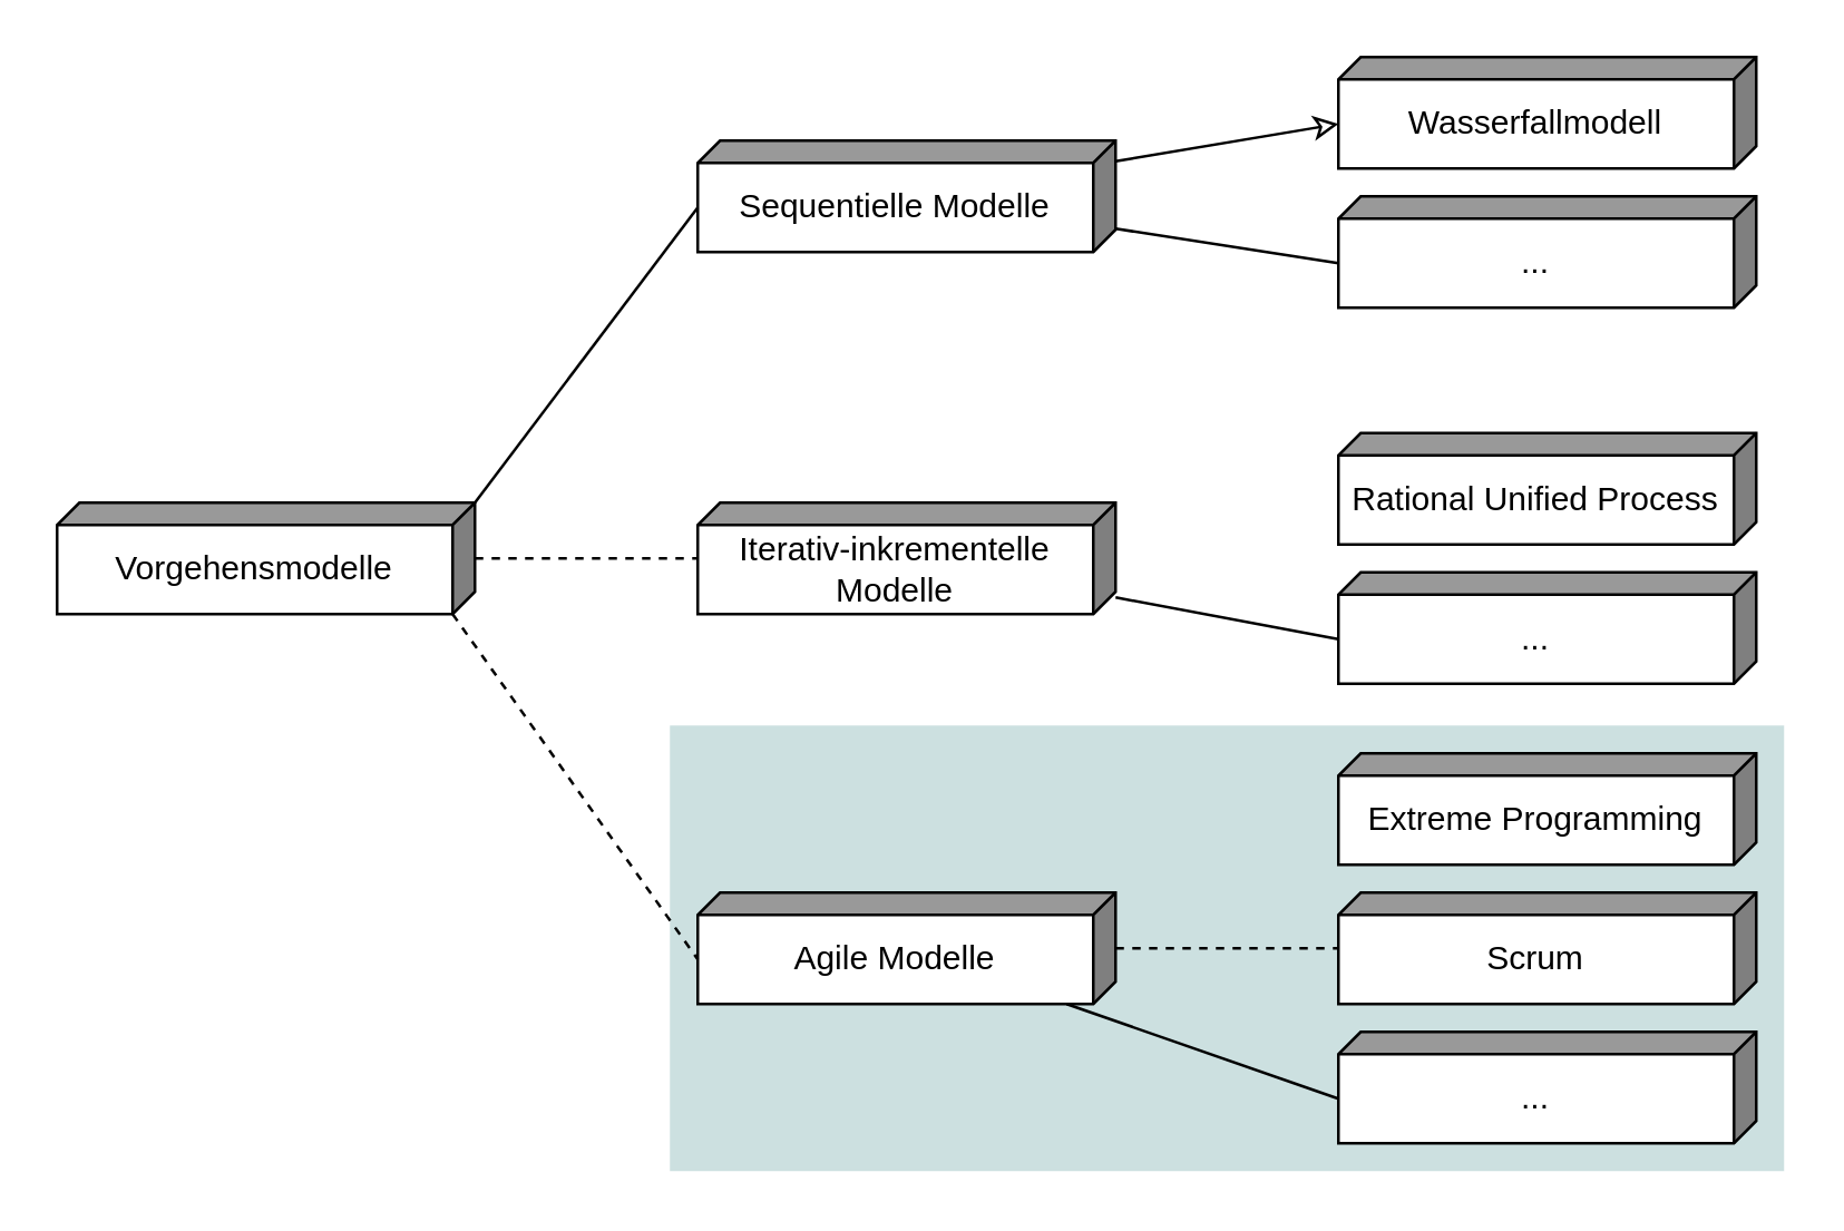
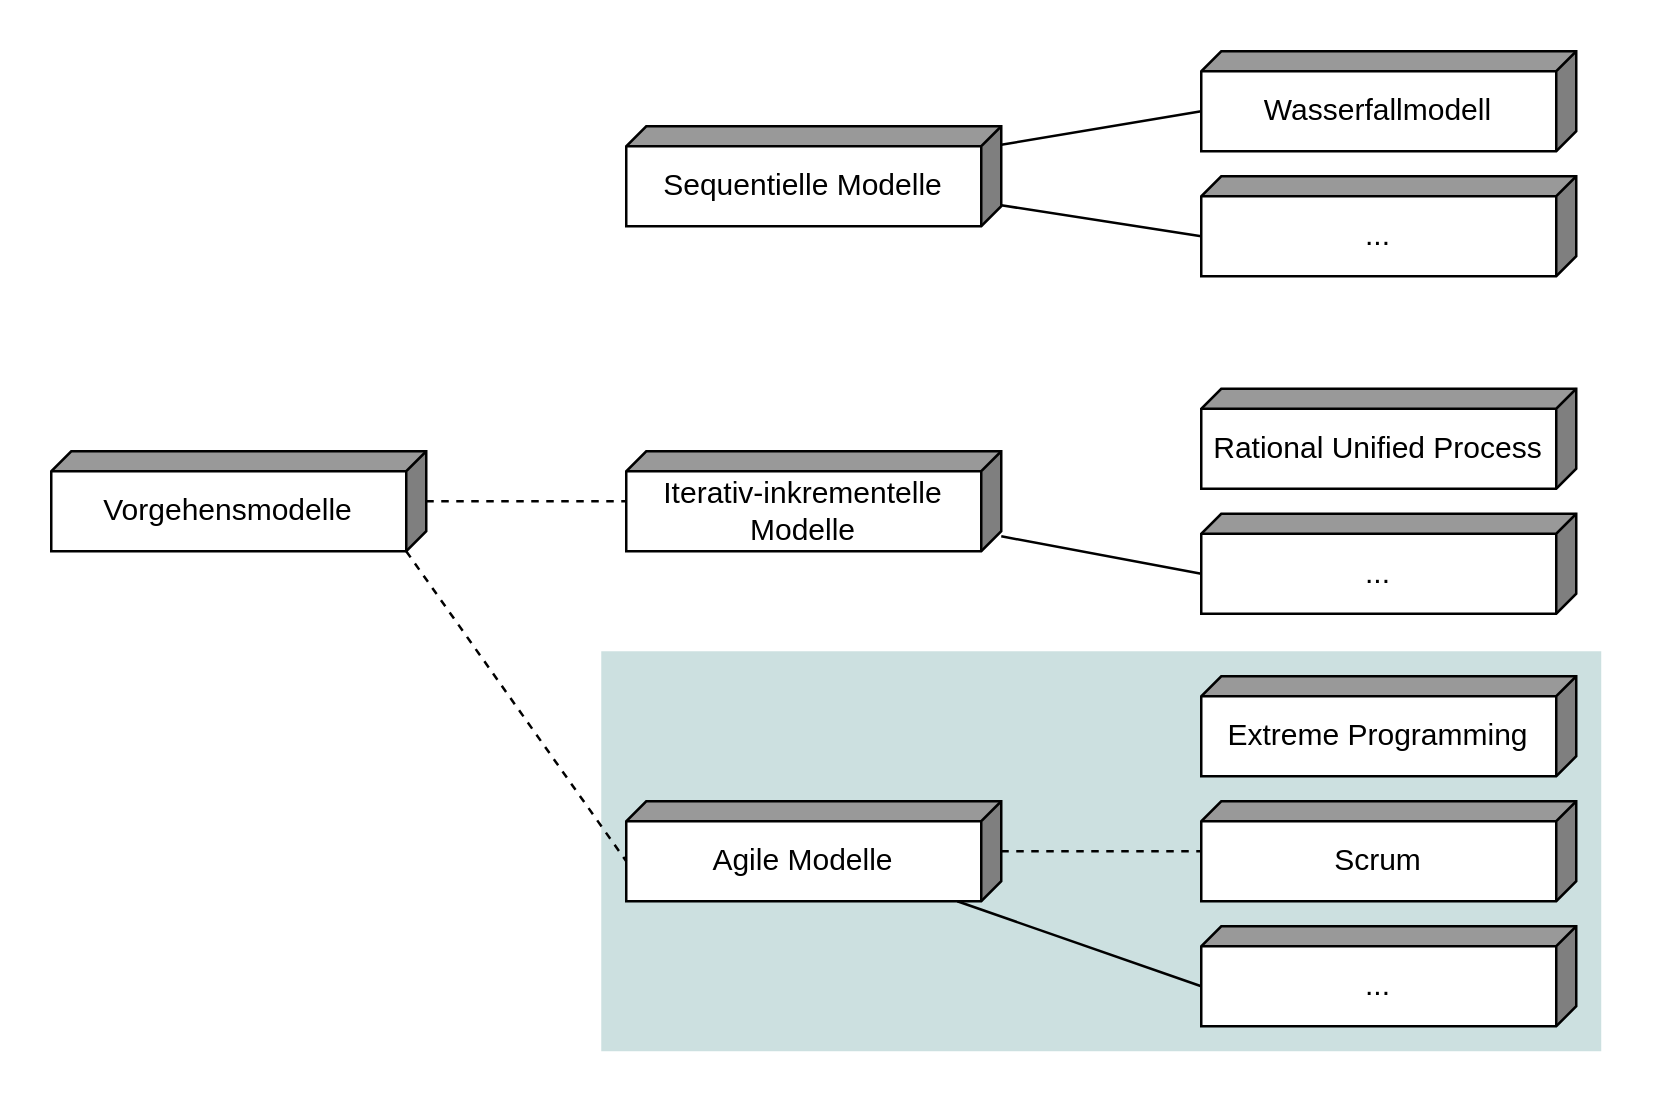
- <mxCell id="12" style="edgeStyle=none;rounded=0;orthogonalLoop=1;jettySize=auto;html=1;entryX=0;entryY=0;entryDx=24;entryDy=150;entryPerimeter=0;shadow=0;endArrow=classic;endFill=0;fontSize=12;" parent="1" source="14" target="3" edge="1"><mxGeometry relative="1" as="geometry" /></mxCell>
+ <mxCell id="12" style="edgeStyle=none;rounded=0;orthogonalLoop=1;jettySize=auto;html=1;entryX=0;entryY=0;entryDx=24;entryDy=150;entryPerimeter=0;shadow=0;endArrow=none;endFill=0;fontSize=12;" parent="1" source="14" target="3" edge="1"><mxGeometry relative="1" as="geometry" /></mxCell>
- <mxCell id="20" style="edgeStyle=none;rounded=0;orthogonalLoop=1;jettySize=auto;html=1;entryX=0;entryY=0;entryDx=24;entryDy=150;entryPerimeter=0;shadow=0;endArrow=none;endFill=0;fontSize=12;exitX=0;exitY=0;exitDx=0;exitDy=0;exitPerimeter=0;" parent="1" source="21" target="14" edge="1"><mxGeometry relative="1" as="geometry" /></mxCell>
